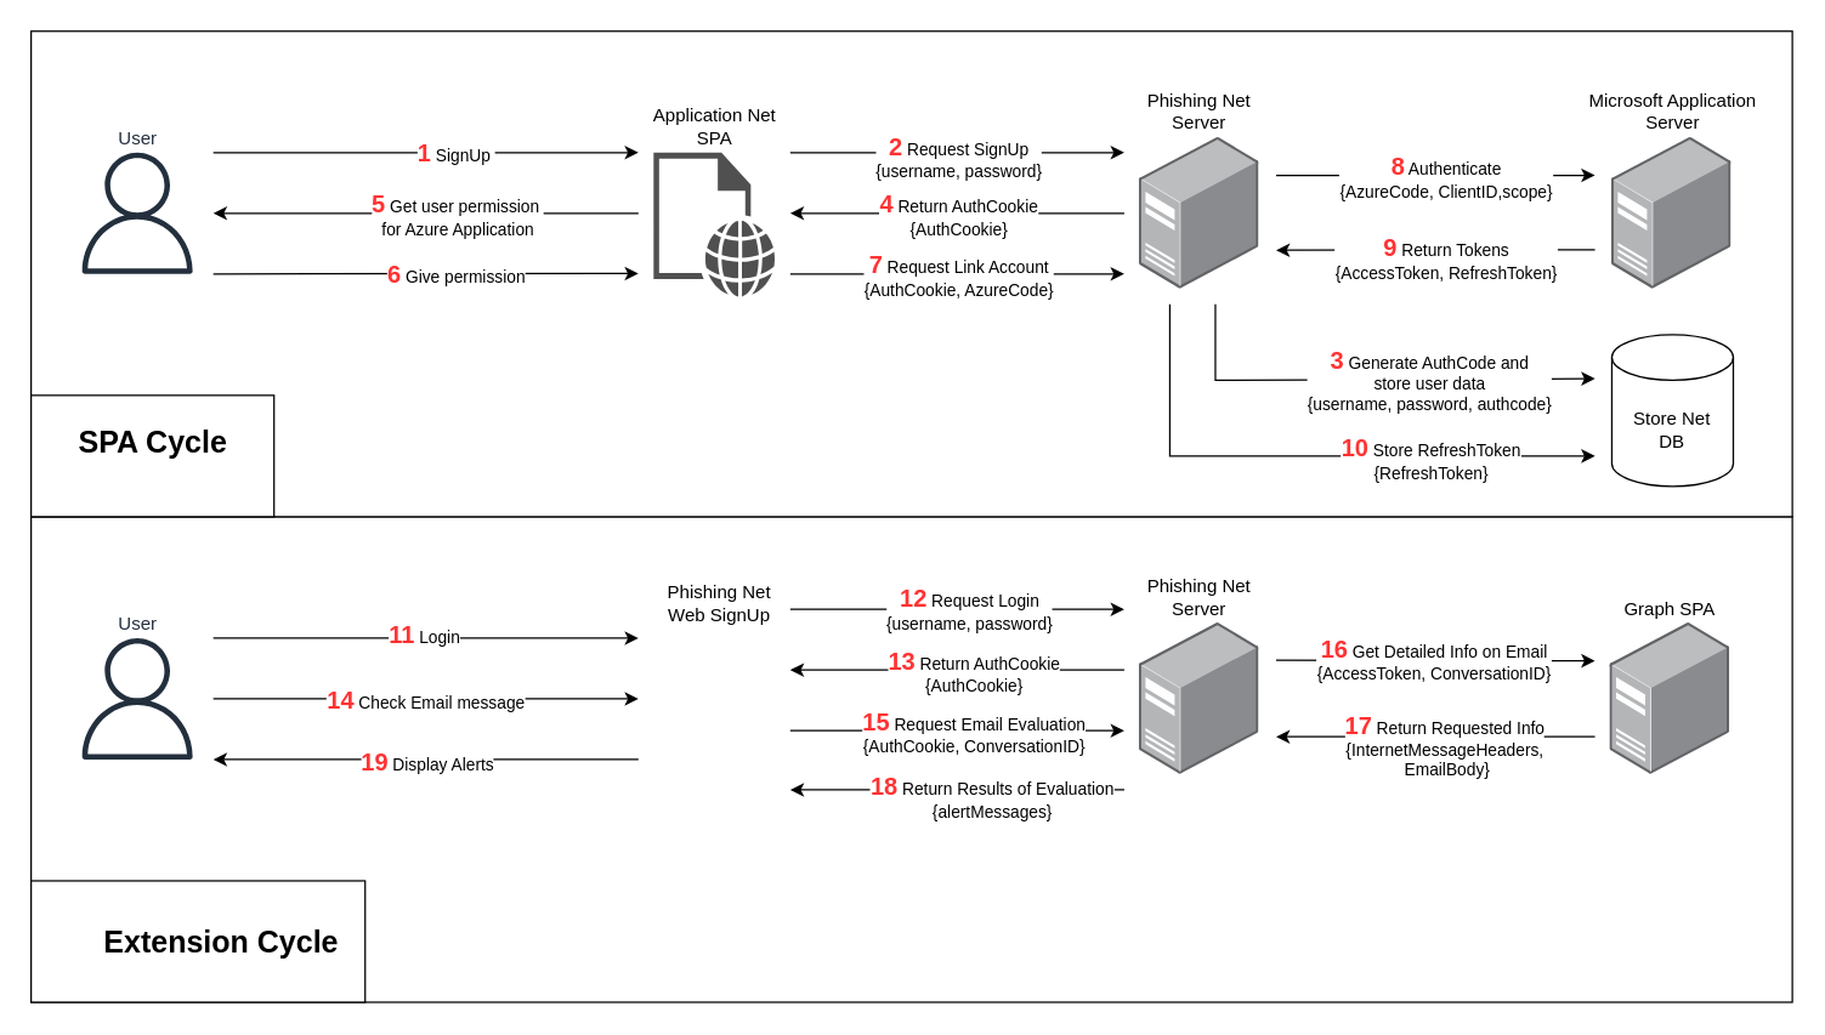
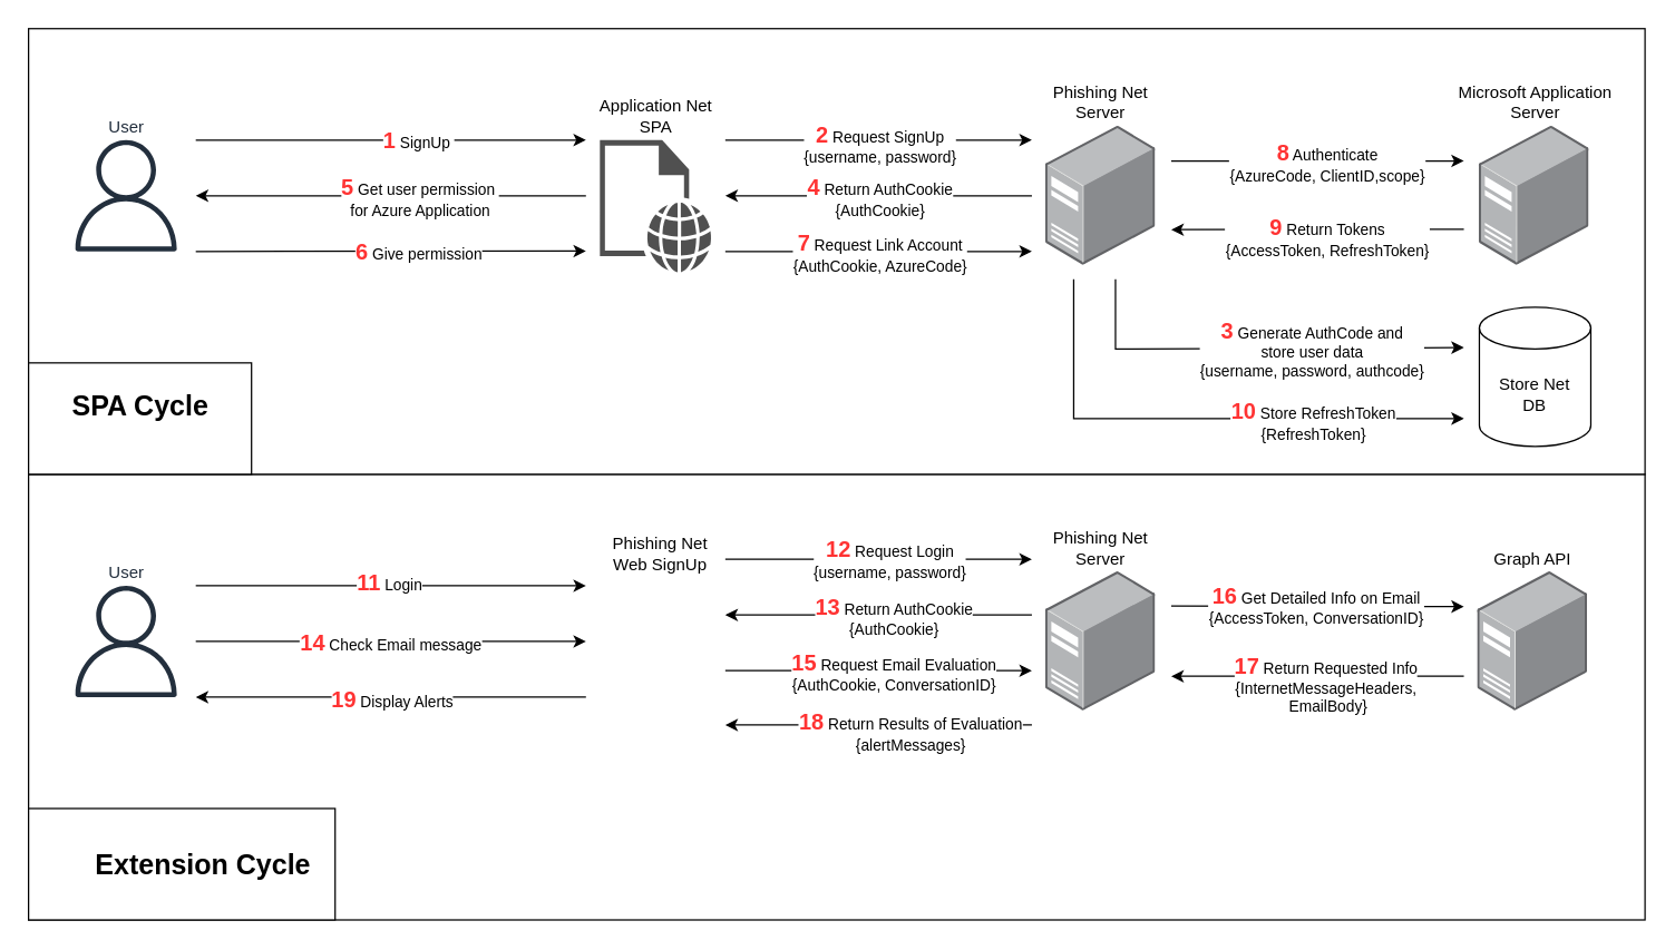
- <mxCell id="39" value="Graph SPA" style="image;points=[];aspect=fixed;html=1;align=center;shadow=0;dashed=0;image=img/lib/allied_telesis/computer_and_terminals/Server_Desktop.svg;labelPosition=center;verticalLabelPosition=top;verticalAlign=bottom;" vertex="1" parent="1"><mxGeometry x="1060" y="410" width="78.89" height="100" as="geometry" /></mxCell>
+ <mxCell id="39" value="Graph API" style="image;points=[];aspect=fixed;html=1;align=center;shadow=0;dashed=0;image=img/lib/allied_telesis/computer_and_terminals/Server_Desktop.svg;labelPosition=center;verticalLabelPosition=top;verticalAlign=bottom;" vertex="1" parent="1"><mxGeometry x="1060" y="410" width="78.89" height="100" as="geometry" /></mxCell>
